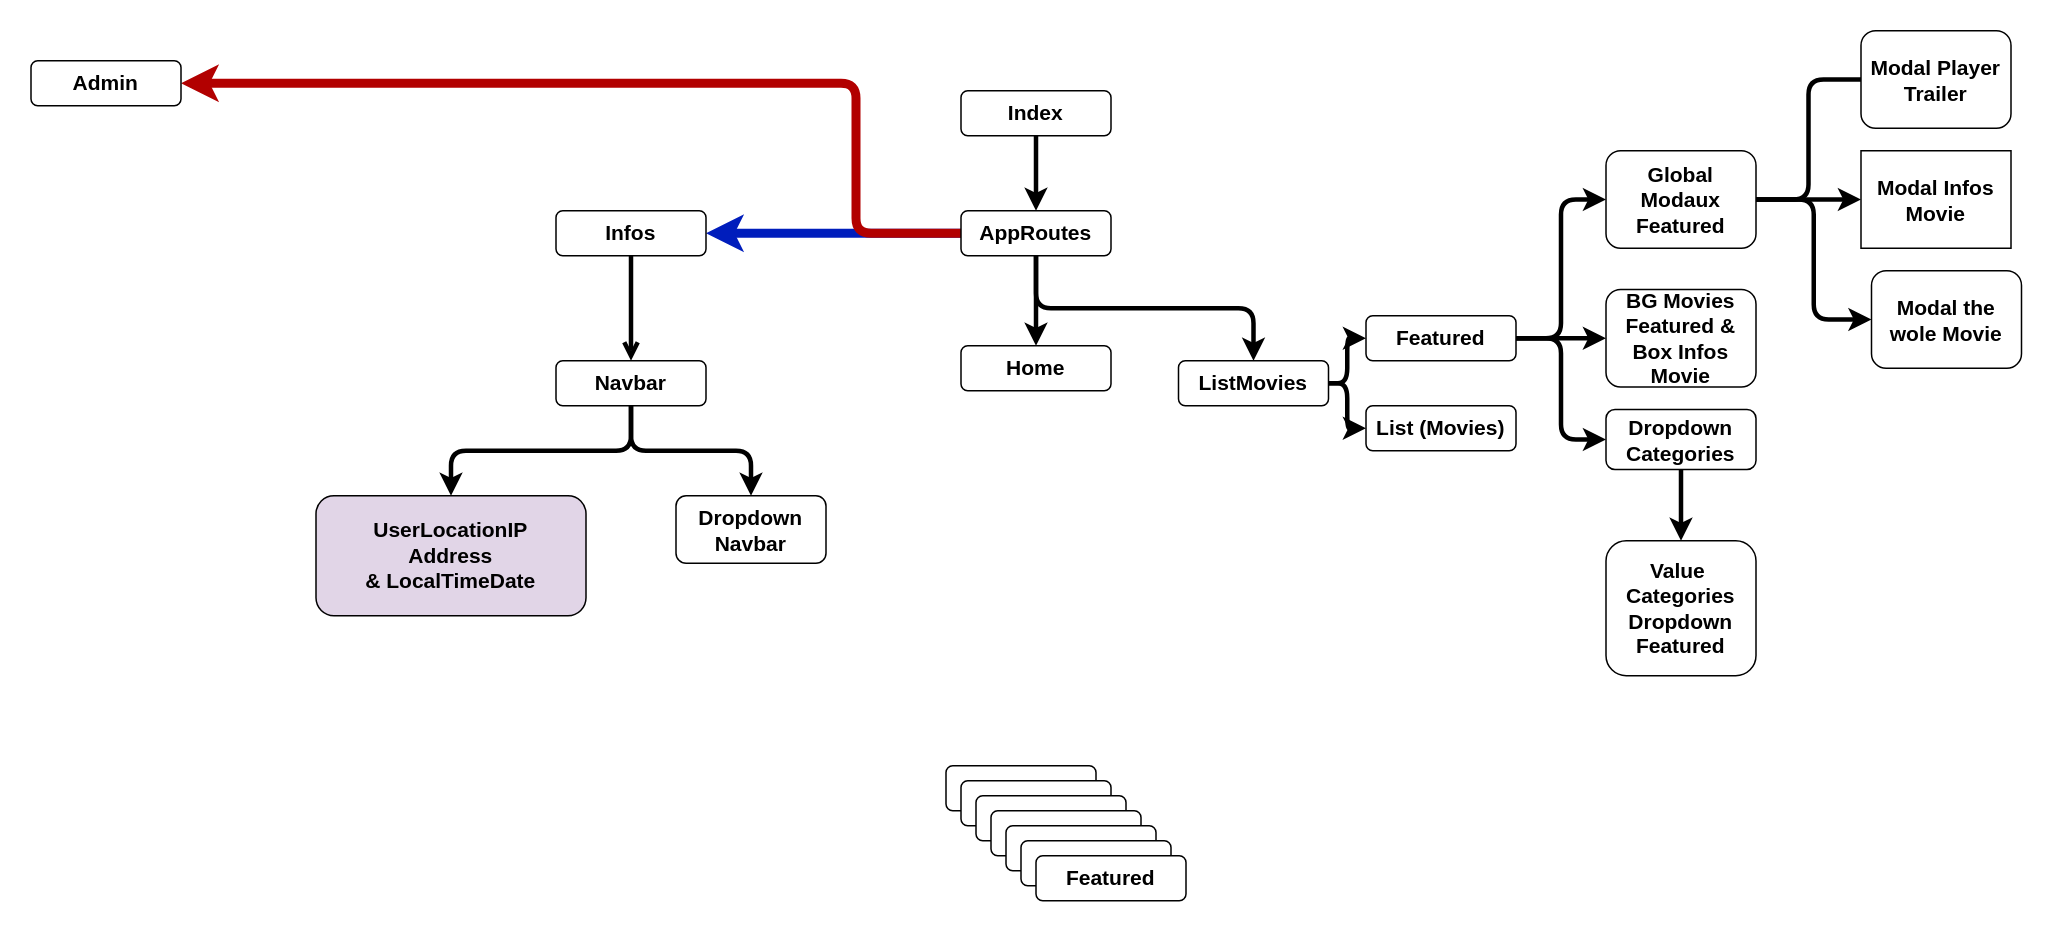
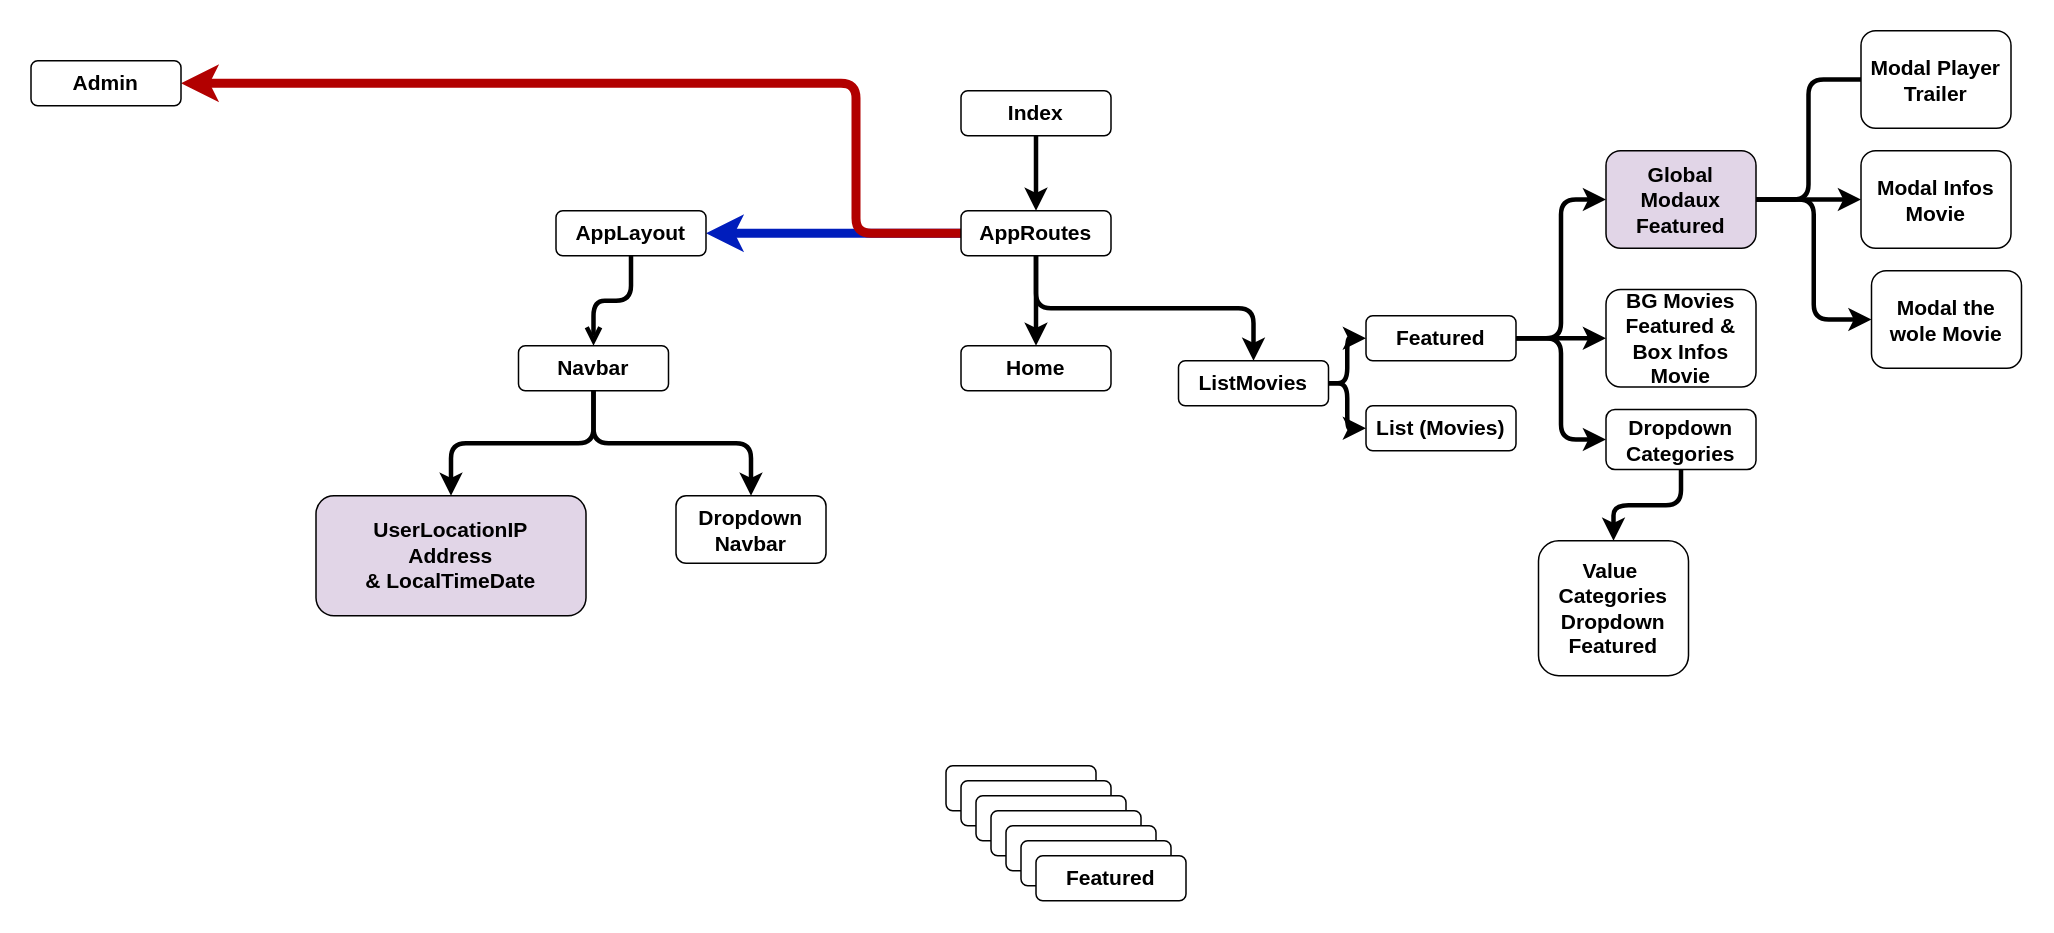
- <mxCell id="37" value="&lt;font style=&quot;font-size: 14px;&quot;&gt;&lt;b&gt;Global Modaux Featured&lt;/b&gt;&lt;/font&gt;" style="rounded=1;whiteSpace=wrap;html=1;" vertex="1" parent="1"><mxGeometry x="1070" y="100" width="100" height="65" as="geometry" /></mxCell>
+ <mxCell id="37" value="&lt;font style=&quot;font-size: 14px;&quot;&gt;&lt;b&gt;Global Modaux Featured&lt;/b&gt;&lt;/font&gt;" style="rounded=1;whiteSpace=wrap;html=1;fillColor=#e1d5e7;" vertex="1" parent="1"><mxGeometry x="1070" y="100" width="100" height="65" as="geometry" /></mxCell>
- <mxCell id="40" value="&lt;font style=&quot;font-size: 14px;&quot;&gt;&lt;b&gt;Modal Infos Movie&lt;/b&gt;&lt;/font&gt;" style="whiteSpace=wrap;html=1;rounded=0;" vertex="1" parent="1"><mxGeometry x="1240" y="100" width="100" height="65" as="geometry" /></mxCell>
+ <mxCell id="40" value="&lt;font style=&quot;font-size: 14px;&quot;&gt;&lt;b&gt;Modal Infos Movie&lt;/b&gt;&lt;/font&gt;" style="rounded=1;whiteSpace=wrap;html=1;" vertex="1" parent="1"><mxGeometry x="1240" y="100" width="100" height="65" as="geometry" /></mxCell>
- <mxCell id="23" value="&lt;font style=&quot;font-size: 14px;&quot;&gt;&lt;b&gt;Infos&lt;/b&gt;&lt;/font&gt;" style="rounded=1;whiteSpace=wrap;html=1;" vertex="1" parent="1"><mxGeometry x="370" y="140" width="100" height="30" as="geometry" /></mxCell>
+ <mxCell id="23" value="&lt;font style=&quot;font-size: 14px;&quot;&gt;&lt;b&gt;AppLayout&lt;/b&gt;&lt;/font&gt;" style="rounded=1;whiteSpace=wrap;html=1;" vertex="1" parent="1"><mxGeometry x="370" y="140" width="100" height="30" as="geometry" /></mxCell>
- <mxCell id="20" value="&lt;span style=&quot;font-size: 14px;&quot;&gt;&lt;b&gt;Navbar&lt;/b&gt;&lt;/span&gt;" style="rounded=1;whiteSpace=wrap;html=1;" vertex="1" parent="1"><mxGeometry x="370" y="240" width="100" height="30" as="geometry" /></mxCell>
+ <mxCell id="20" value="&lt;span style=&quot;font-size: 14px;&quot;&gt;&lt;b&gt;Navbar&lt;/b&gt;&lt;/span&gt;" style="rounded=1;whiteSpace=wrap;html=1;" vertex="1" parent="1"><mxGeometry x="345" y="230" width="100" height="30" as="geometry" /></mxCell>
- <mxCell id="42" value="&lt;font style=&quot;font-size: 14px;&quot;&gt;&lt;b&gt;Value&amp;nbsp; Categories Dropdown Featured&lt;/b&gt;&lt;/font&gt;" style="rounded=1;whiteSpace=wrap;html=1;" vertex="1" parent="1"><mxGeometry x="1070" y="360" width="100" height="90" as="geometry" /></mxCell>
+ <mxCell id="42" value="&lt;font style=&quot;font-size: 14px;&quot;&gt;&lt;b&gt;Value&amp;nbsp; Categories Dropdown Featured&lt;/b&gt;&lt;/font&gt;" style="rounded=1;whiteSpace=wrap;html=1;" vertex="1" parent="1"><mxGeometry x="1025" y="360" width="100" height="90" as="geometry" /></mxCell>
